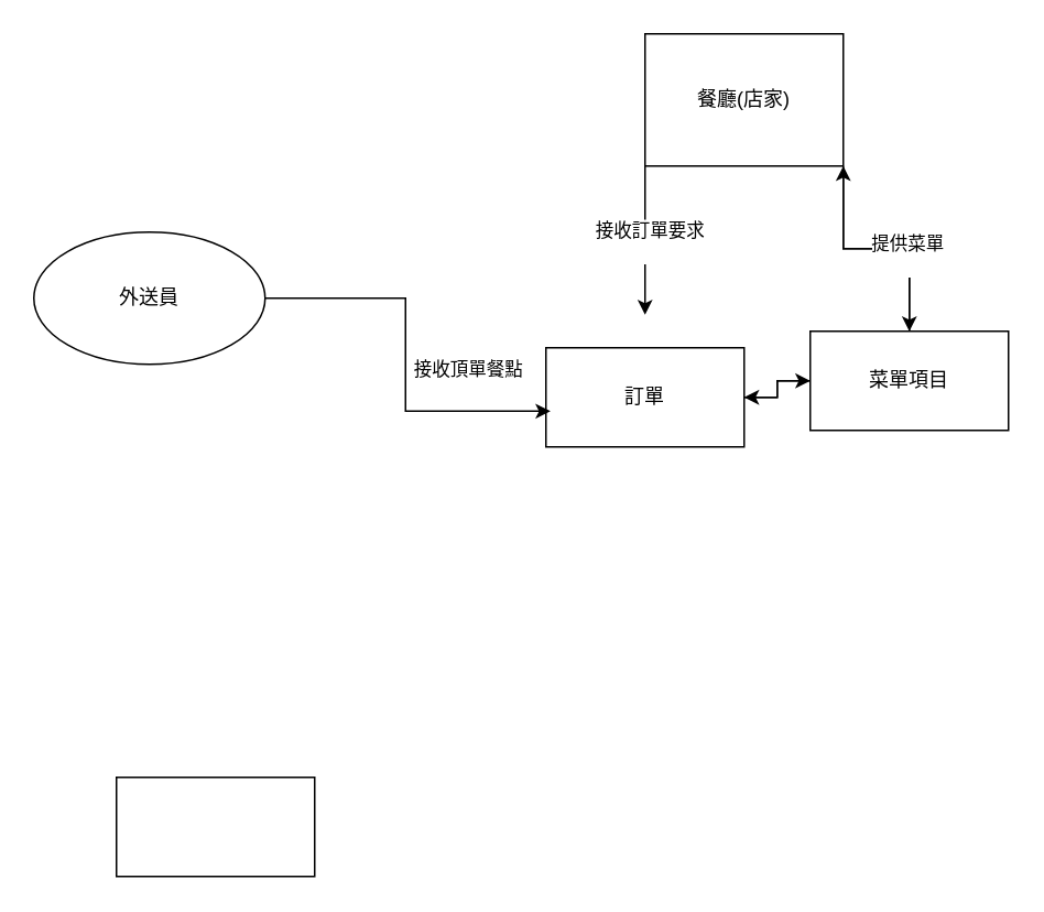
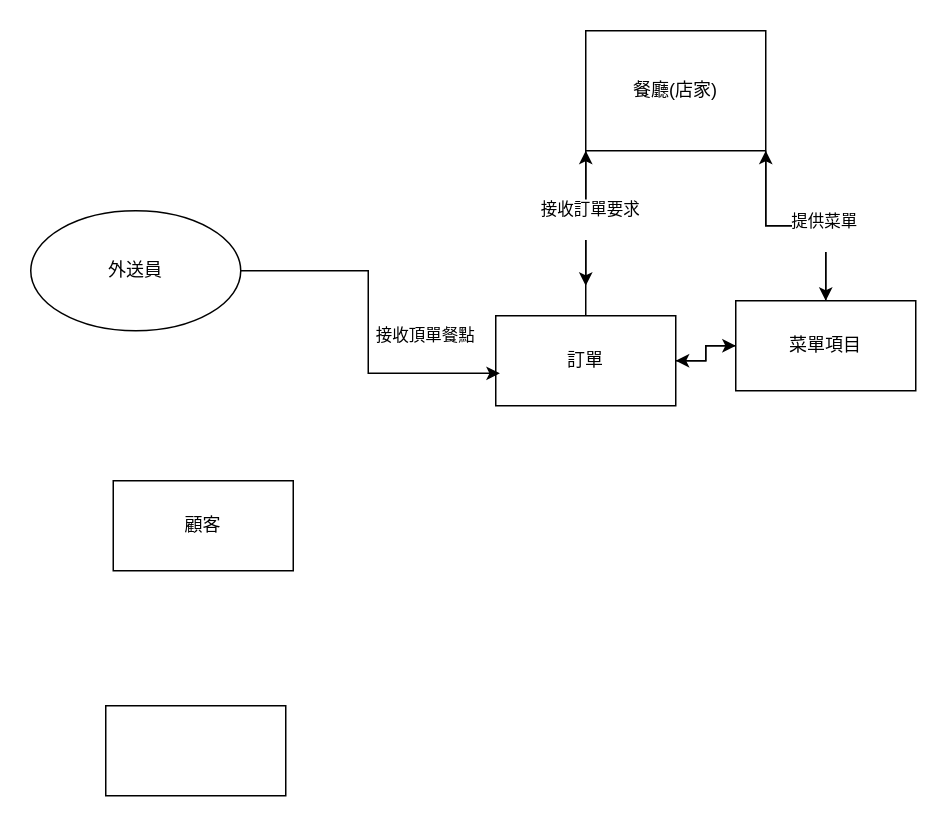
+ <mxCell id="3" style="edgeStyle=orthogonalEdgeStyle;rounded=0;orthogonalLoop=1;jettySize=auto;html=1;exitX=0.5;exitY=0;exitDx=0;exitDy=0;entryX=0;entryY=1;entryDx=0;entryDy=0;" edge="1" parent="1" source="4" target="8"><mxGeometry relative="1" as="geometry"><Array as="points"><mxPoint x="390" y="200" /><mxPoint x="390" y="160" /><mxPoint x="400" y="160" /></Array></mxGeometry></mxCell>
+ <mxCell id="6" value="顧客" style="rounded=0;whiteSpace=wrap;html=1;" vertex="1" parent="1"><mxGeometry x="75" y="320" width="120" height="60" as="geometry" /></mxCell>
